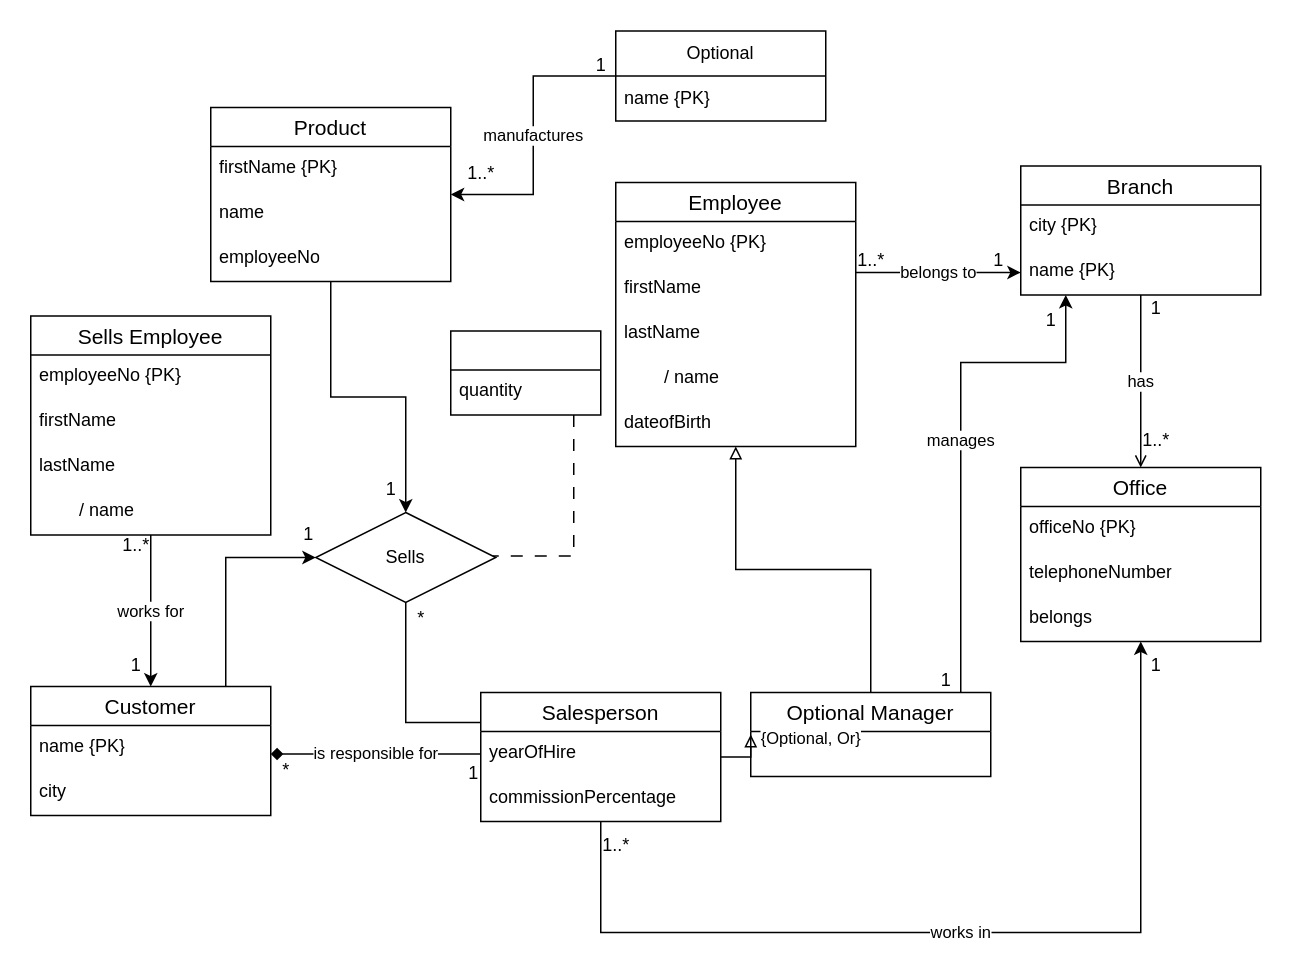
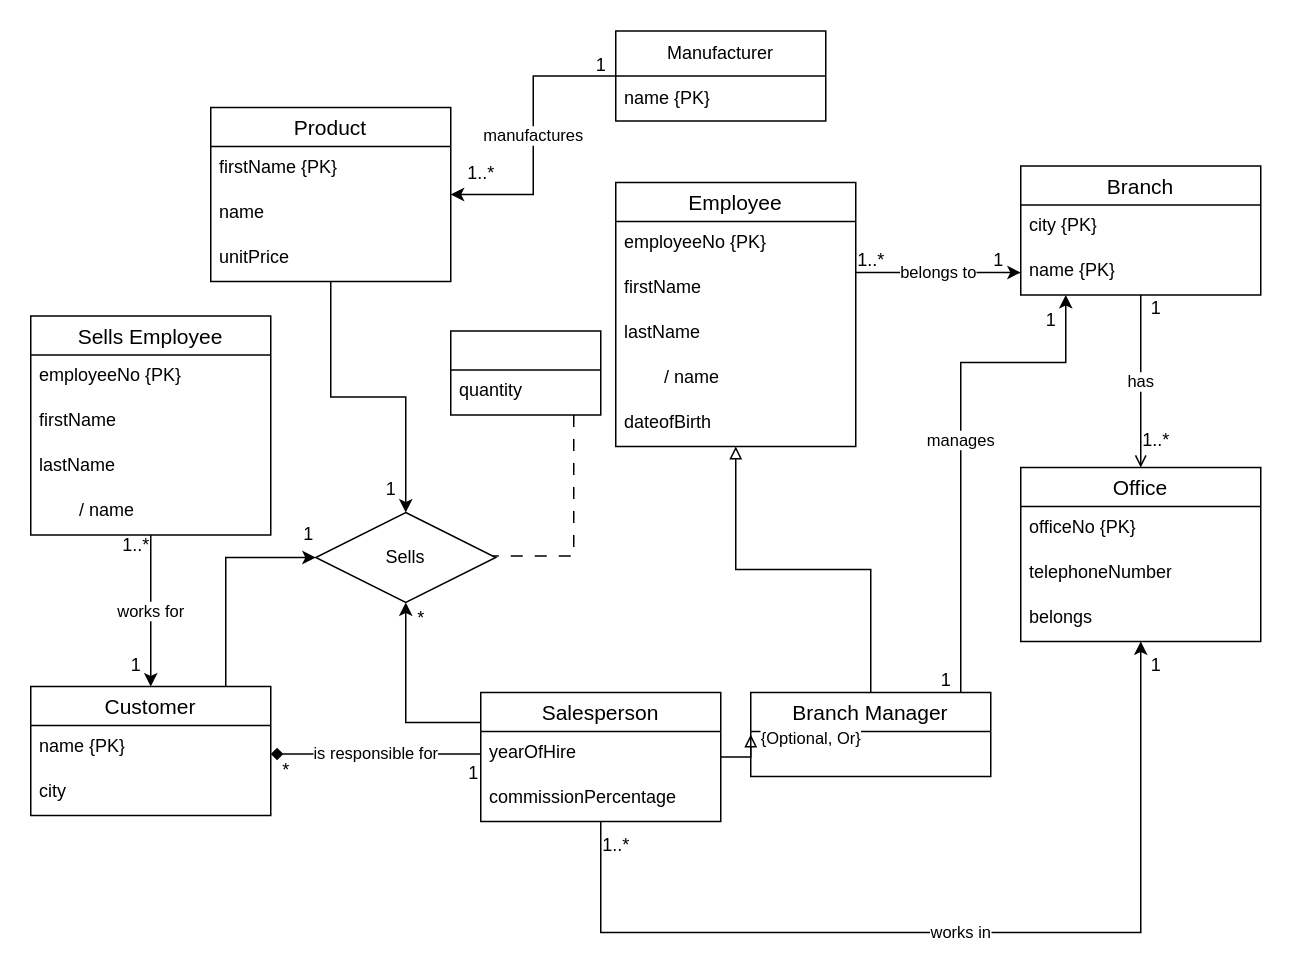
- <mxCell id="47" value="Optional" style="swimlane;fontStyle=0;childLayout=stackLayout;horizontal=1;startSize=30;horizontalStack=0;resizeParent=1;resizeParentMax=0;resizeLast=0;collapsible=1;marginBottom=0;whiteSpace=wrap;html=1;" vertex="1" parent="1"><mxGeometry x="410" y="20" width="140" height="60" as="geometry" /></mxCell>
+ <mxCell id="47" value="Manufacturer" style="swimlane;fontStyle=0;childLayout=stackLayout;horizontal=1;startSize=30;horizontalStack=0;resizeParent=1;resizeParentMax=0;resizeLast=0;collapsible=1;marginBottom=0;whiteSpace=wrap;html=1;" vertex="1" parent="1"><mxGeometry x="410" y="20" width="140" height="60" as="geometry" /></mxCell>
- <mxCell id="41" value="employeeNo" style="text;strokeColor=none;fillColor=none;spacingLeft=4;spacingRight=4;overflow=hidden;rotatable=0;points=[[0,0.5],[1,0.5]];portConstraint=eastwest;fontSize=12;whiteSpace=wrap;html=1;" parent="38" vertex="1"><mxGeometry y="86" width="160" height="30" as="geometry" /></mxCell>
+ <mxCell id="41" value="unitPrice" style="text;strokeColor=none;fillColor=none;spacingLeft=4;spacingRight=4;overflow=hidden;rotatable=0;points=[[0,0.5],[1,0.5]];portConstraint=eastwest;fontSize=12;whiteSpace=wrap;html=1;" parent="38" vertex="1"><mxGeometry y="86" width="160" height="30" as="geometry" /></mxCell>
- <mxCell id="19" style="edgeStyle=elbowEdgeStyle;rounded=0;orthogonalLoop=1;jettySize=auto;elbow=vertical;html=1;endArrow=none;" parent="1" source="20" target="42" edge="1"><mxGeometry relative="1" as="geometry"><Array as="points"><mxPoint x="270" y="481" /></Array></mxGeometry></mxCell>
+ <mxCell id="19" style="edgeStyle=elbowEdgeStyle;rounded=0;orthogonalLoop=1;jettySize=auto;elbow=vertical;html=1;" parent="1" source="20" target="42" edge="1"><mxGeometry relative="1" as="geometry"><Array as="points"><mxPoint x="270" y="481" /></Array></mxGeometry></mxCell>
- <mxCell id="15" value="Optional Manager" style="swimlane;fontStyle=0;childLayout=stackLayout;horizontal=1;startSize=26;horizontalStack=0;resizeParent=1;resizeParentMax=0;resizeLast=0;collapsible=1;marginBottom=0;align=center;fontSize=14;" parent="1" vertex="1"><mxGeometry x="500" y="461" width="160" height="56" as="geometry" /></mxCell>
+ <mxCell id="15" value="Branch Manager" style="swimlane;fontStyle=0;childLayout=stackLayout;horizontal=1;startSize=26;horizontalStack=0;resizeParent=1;resizeParentMax=0;resizeLast=0;collapsible=1;marginBottom=0;align=center;fontSize=14;" parent="1" vertex="1"><mxGeometry x="500" y="461" width="160" height="56" as="geometry" /></mxCell>
